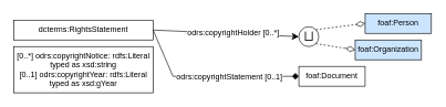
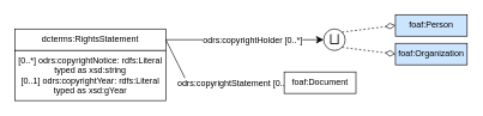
- <mxCell id="4" value="dcterms:RightsStatement" style="rounded=0;whiteSpace=wrap;html=1;snapToPoint=1;points=[[0.1,0],[0.2,0],[0.3,0],[0.4,0],[0.5,0],[0.6,0],[0.7,0],[0.8,0],[0.9,0],[0,0.1],[0,0.3],[0,0.5],[0,0.7],[0,0.9],[0.1,1],[0.2,1],[0.3,1],[0.4,1],[0.5,1],[0.6,1],[0.7,1],[0.8,1],[0.9,1],[1,0.1],[1,0.3],[1,0.5],[1,0.7],[1,0.9]];" parent="1" vertex="1"><mxGeometry x="20" y="30" width="210" height="30" as="geometry" /></mxCell>
+ <mxCell id="4" value="dcterms:RightsStatement" style="rounded=0;whiteSpace=wrap;html=1;snapToPoint=1;points=[[0.1,0],[0.2,0],[0.3,0],[0.4,0],[0.5,0],[0.6,0],[0.7,0],[0.8,0],[0.9,0],[0,0.1],[0,0.3],[0,0.5],[0,0.7],[0,0.9],[0.1,1],[0.2,1],[0.3,1],[0.4,1],[0.5,1],[0.6,1],[0.7,1],[0.8,1],[0.9,1],[1,0.1],[1,0.3],[1,0.5],[1,0.7],[1,0.9]];" parent="1" vertex="1"><mxGeometry x="20" y="40" width="210" height="30" as="geometry" /></mxCell>
- <mxCell id="9" value="foaf:Organization" style="rounded=0;whiteSpace=wrap;html=1;snapToPoint=1;points=[[0.1,0],[0.2,0],[0.3,0],[0.4,0],[0.5,0],[0.6,0],[0.7,0],[0.8,0],[0.9,0],[0,0.1],[0,0.3],[0,0.5],[0,0.7],[0,0.9],[0.1,1],[0.2,1],[0.3,1],[0.4,1],[0.5,1],[0.6,1],[0.7,1],[0.8,1],[0.9,1],[1,0.1],[1,0.3],[1,0.5],[1,0.7],[1,0.9]];fillColor=#CCE5FF;" vertex="1" parent="1"><mxGeometry x="535" y="60" width="100" height="30" as="geometry" /></mxCell>
+ <mxCell id="9" value="foaf:Organization" style="rounded=0;whiteSpace=wrap;html=1;snapToPoint=1;points=[[0.1,0],[0.2,0],[0.3,0],[0.4,0],[0.5,0],[0.6,0],[0.7,0],[0.8,0],[0.9,0],[0,0.1],[0,0.3],[0,0.5],[0,0.7],[0,0.9],[0.1,1],[0.2,1],[0.3,1],[0.4,1],[0.5,1],[0.6,1],[0.7,1],[0.8,1],[0.9,1],[1,0.1],[1,0.3],[1,0.5],[1,0.7],[1,0.9]];fillColor=#CCE5FF;" vertex="1" parent="1"><mxGeometry x="550" y="60" width="100" height="30" as="geometry" /></mxCell>
- <mxCell id="8" value="foaf:Document" style="rounded=0;whiteSpace=wrap;html=1;snapToPoint=1;points=[[0.1,0],[0.2,0],[0.3,0],[0.4,0],[0.5,0],[0.6,0],[0.7,0],[0.8,0],[0.9,0],[0,0.1],[0,0.3],[0,0.5],[0,0.7],[0,0.9],[0.1,1],[0.2,1],[0.3,1],[0.4,1],[0.5,1],[0.6,1],[0.7,1],[0.8,1],[0.9,1],[1,0.1],[1,0.3],[1,0.5],[1,0.7],[1,0.9]];" parent="1" vertex="1"><mxGeometry x="450" y="100" width="100" height="30" as="geometry" /></mxCell>
+ <mxCell id="8" value="foaf:Document" style="rounded=0;whiteSpace=wrap;html=1;snapToPoint=1;points=[[0.1,0],[0.2,0],[0.3,0],[0.4,0],[0.5,0],[0.6,0],[0.7,0],[0.8,0],[0.9,0],[0,0.1],[0,0.3],[0,0.5],[0,0.7],[0,0.9],[0.1,1],[0.2,1],[0.3,1],[0.4,1],[0.5,1],[0.6,1],[0.7,1],[0.8,1],[0.9,1],[1,0.1],[1,0.3],[1,0.5],[1,0.7],[1,0.9]];" parent="1" vertex="1"><mxGeometry x="395" y="100" width="100" height="30" as="geometry" /></mxCell>
